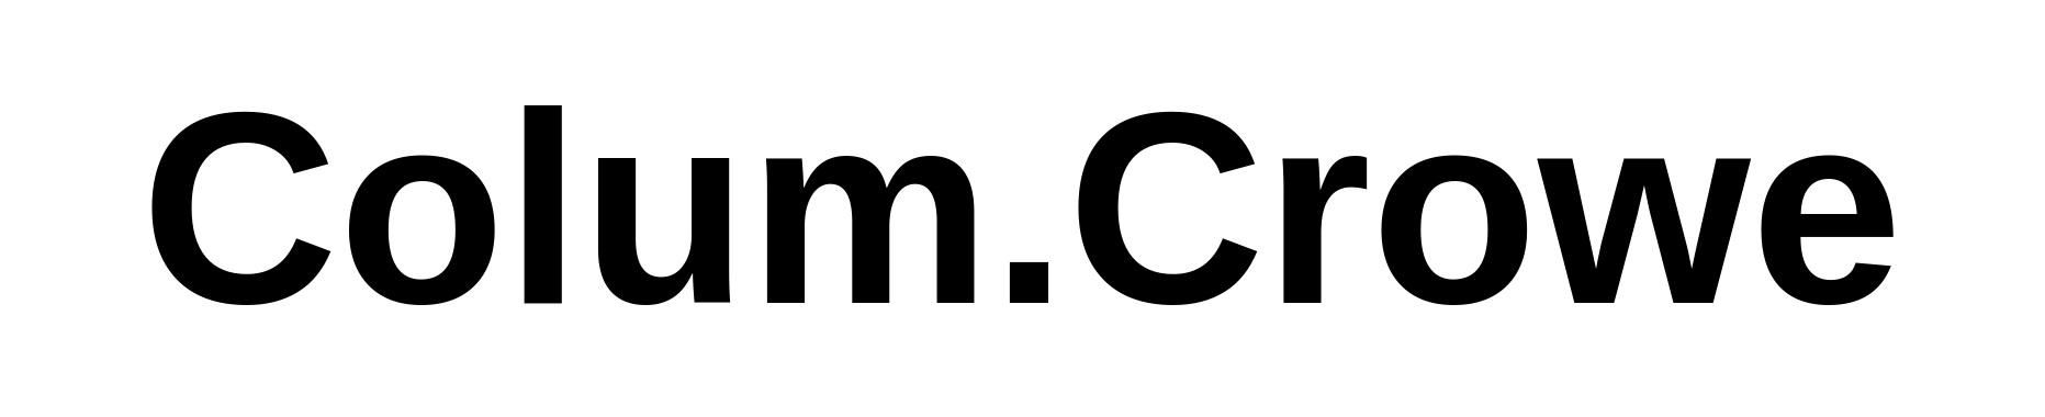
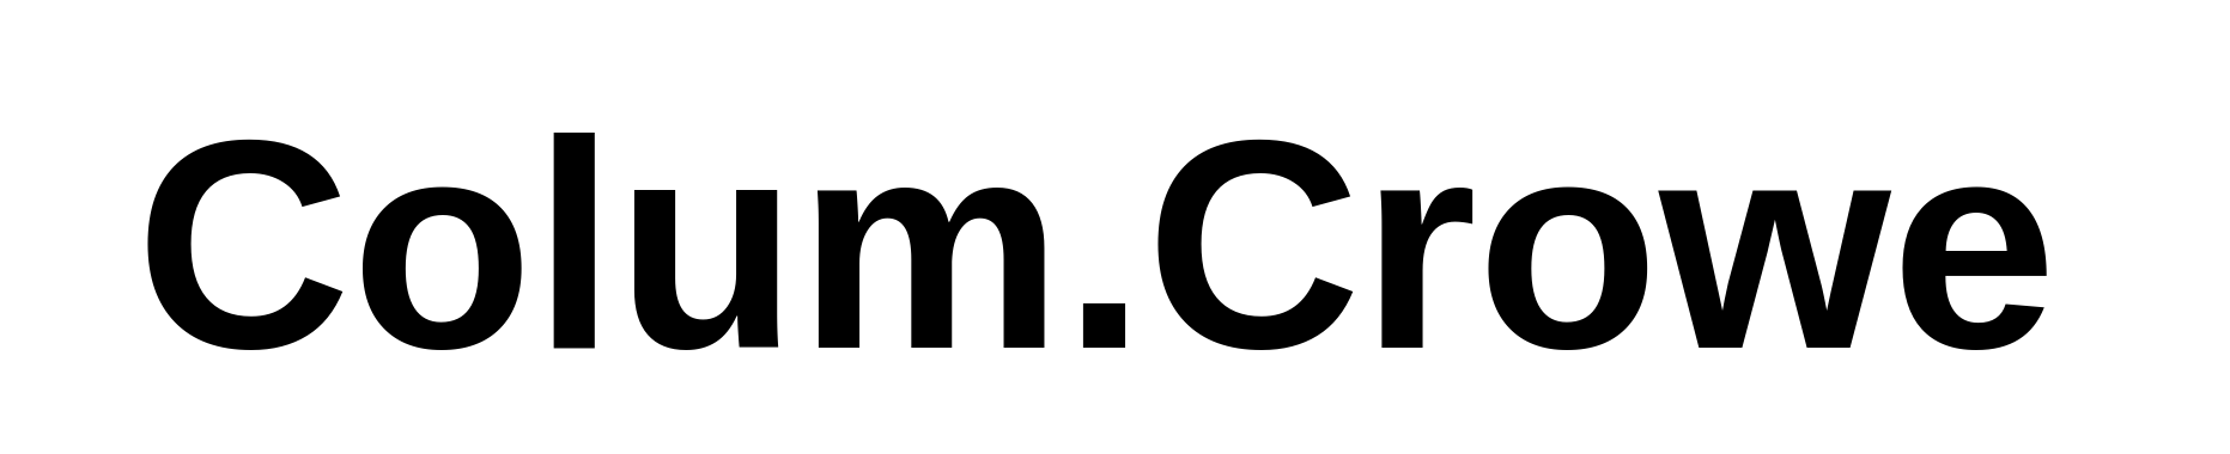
- <mxCell id="2" value="&lt;h1&gt;&lt;font face=&quot;Helvetica&quot; style=&quot;font-size: 166px;&quot;&gt;&lt;span style=&quot;line-height: 100%;&quot;&gt;&lt;b&gt;Colum.Crowe&lt;/b&gt;&lt;/span&gt;&lt;/font&gt;&lt;/h1&gt;" style="text;strokeColor=none;align=center;fillColor=none;html=1;verticalAlign=middle;rounded=0;labelPosition=center;verticalLabelPosition=middle;labelBackgroundColor=none;spacing=0;" vertex="1" parent="1"><mxGeometry width="1200" height="211" as="geometry" x="20" y="20" /></mxCell>
+ <mxCell id="2" value="&lt;h1&gt;&lt;font face=&quot;Helvetica&quot; style=&quot;font-size: 166px;&quot;&gt;&lt;span style=&quot;line-height: 100%;&quot;&gt;&lt;b&gt;Colum.Crowe&lt;/b&gt;&lt;/span&gt;&lt;/font&gt;&lt;/h1&gt;" style="text;strokeColor=none;align=center;fillColor=none;html=1;verticalAlign=middle;rounded=0;labelPosition=center;verticalLabelPosition=middle;labelBackgroundColor=none;spacing=0;" vertex="1" parent="1"><mxGeometry x="10" y="30" width="1200" height="211" as="geometry" /></mxCell>
